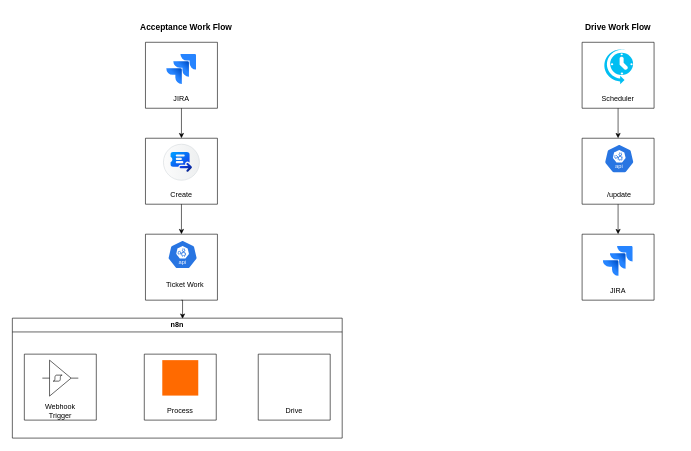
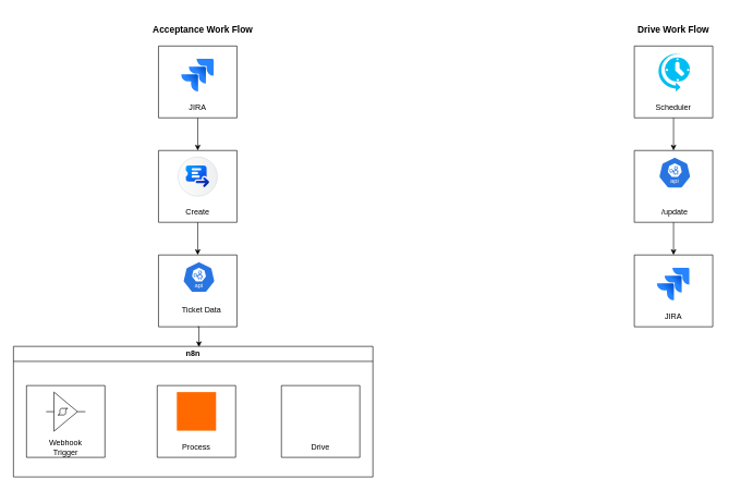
- <mxCell id="9" value="Ticket Work" style="text;html=1;align=center;verticalAlign=middle;whiteSpace=wrap;rounded=0;" parent="8" vertex="1"><mxGeometry x="31.95" y="70" width="68.05" height="30" as="geometry" /></mxCell>
+ <mxCell id="9" value="Ticket Data" style="text;html=1;align=center;verticalAlign=middle;whiteSpace=wrap;rounded=0;" parent="8" vertex="1"><mxGeometry x="31.95" y="70" width="68.05" height="30" as="geometry" /></mxCell>
